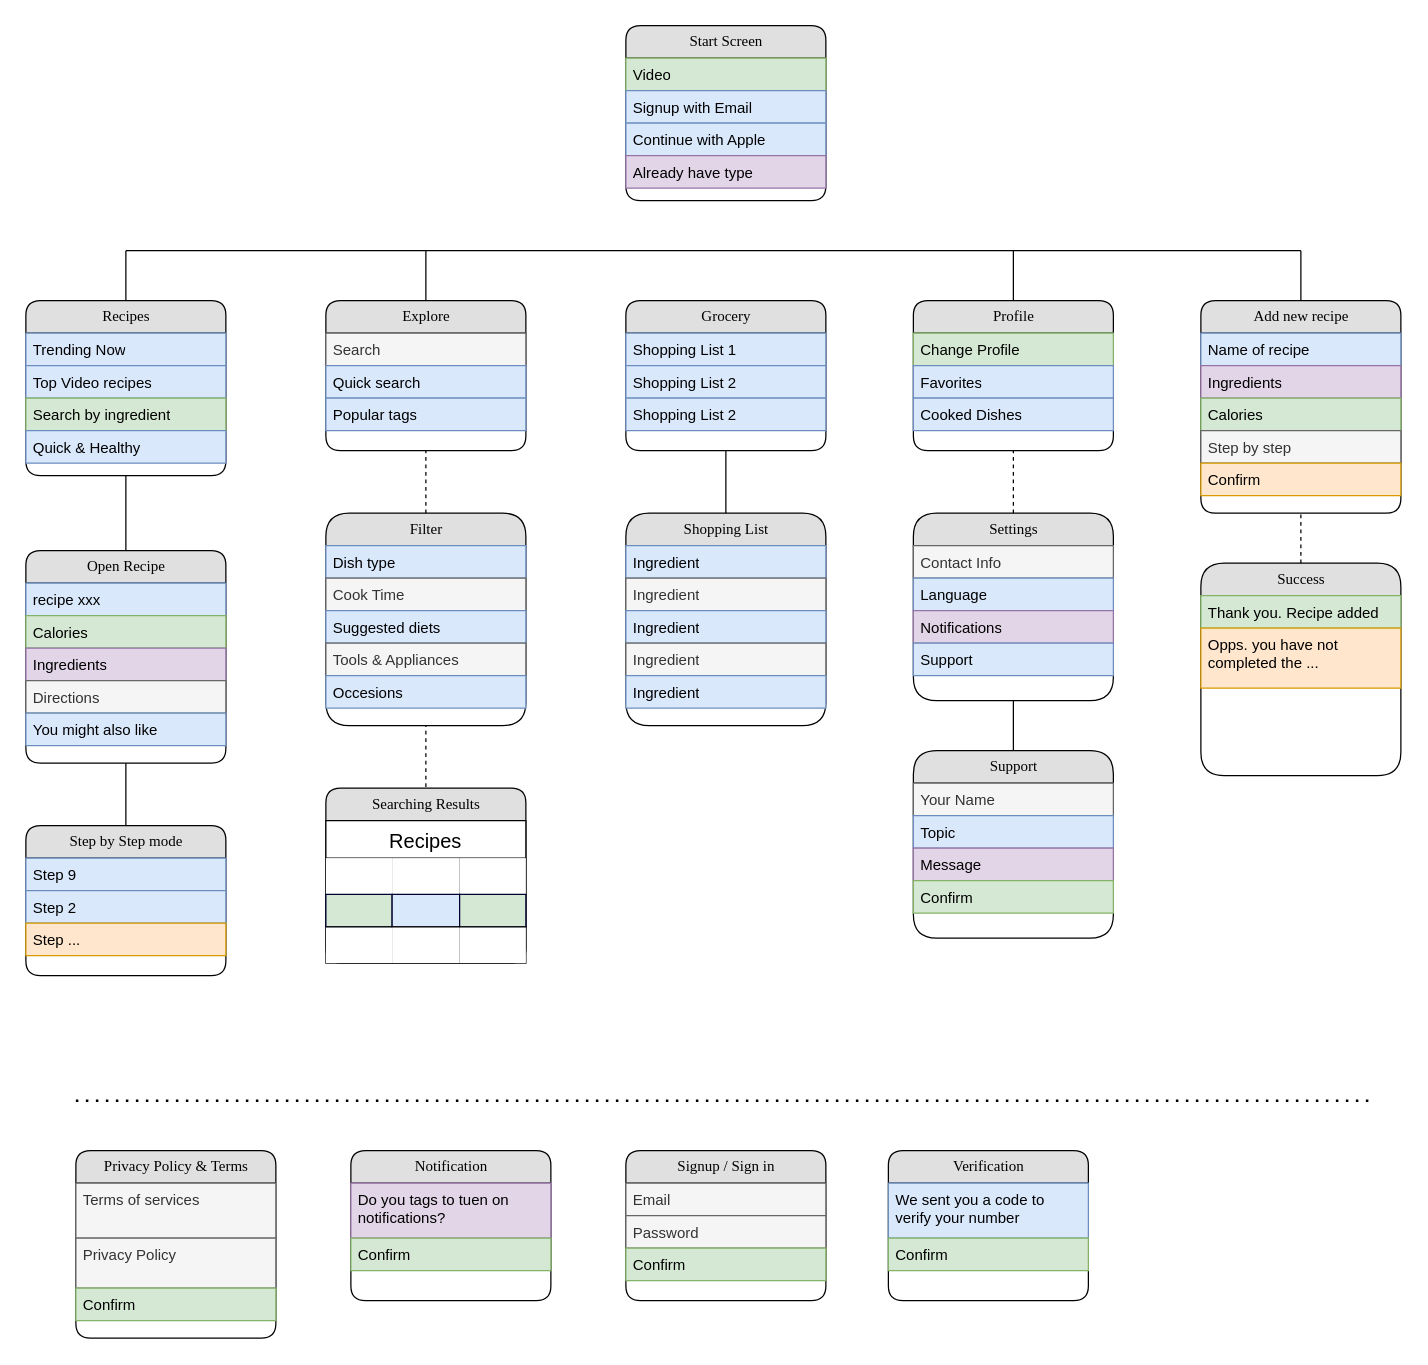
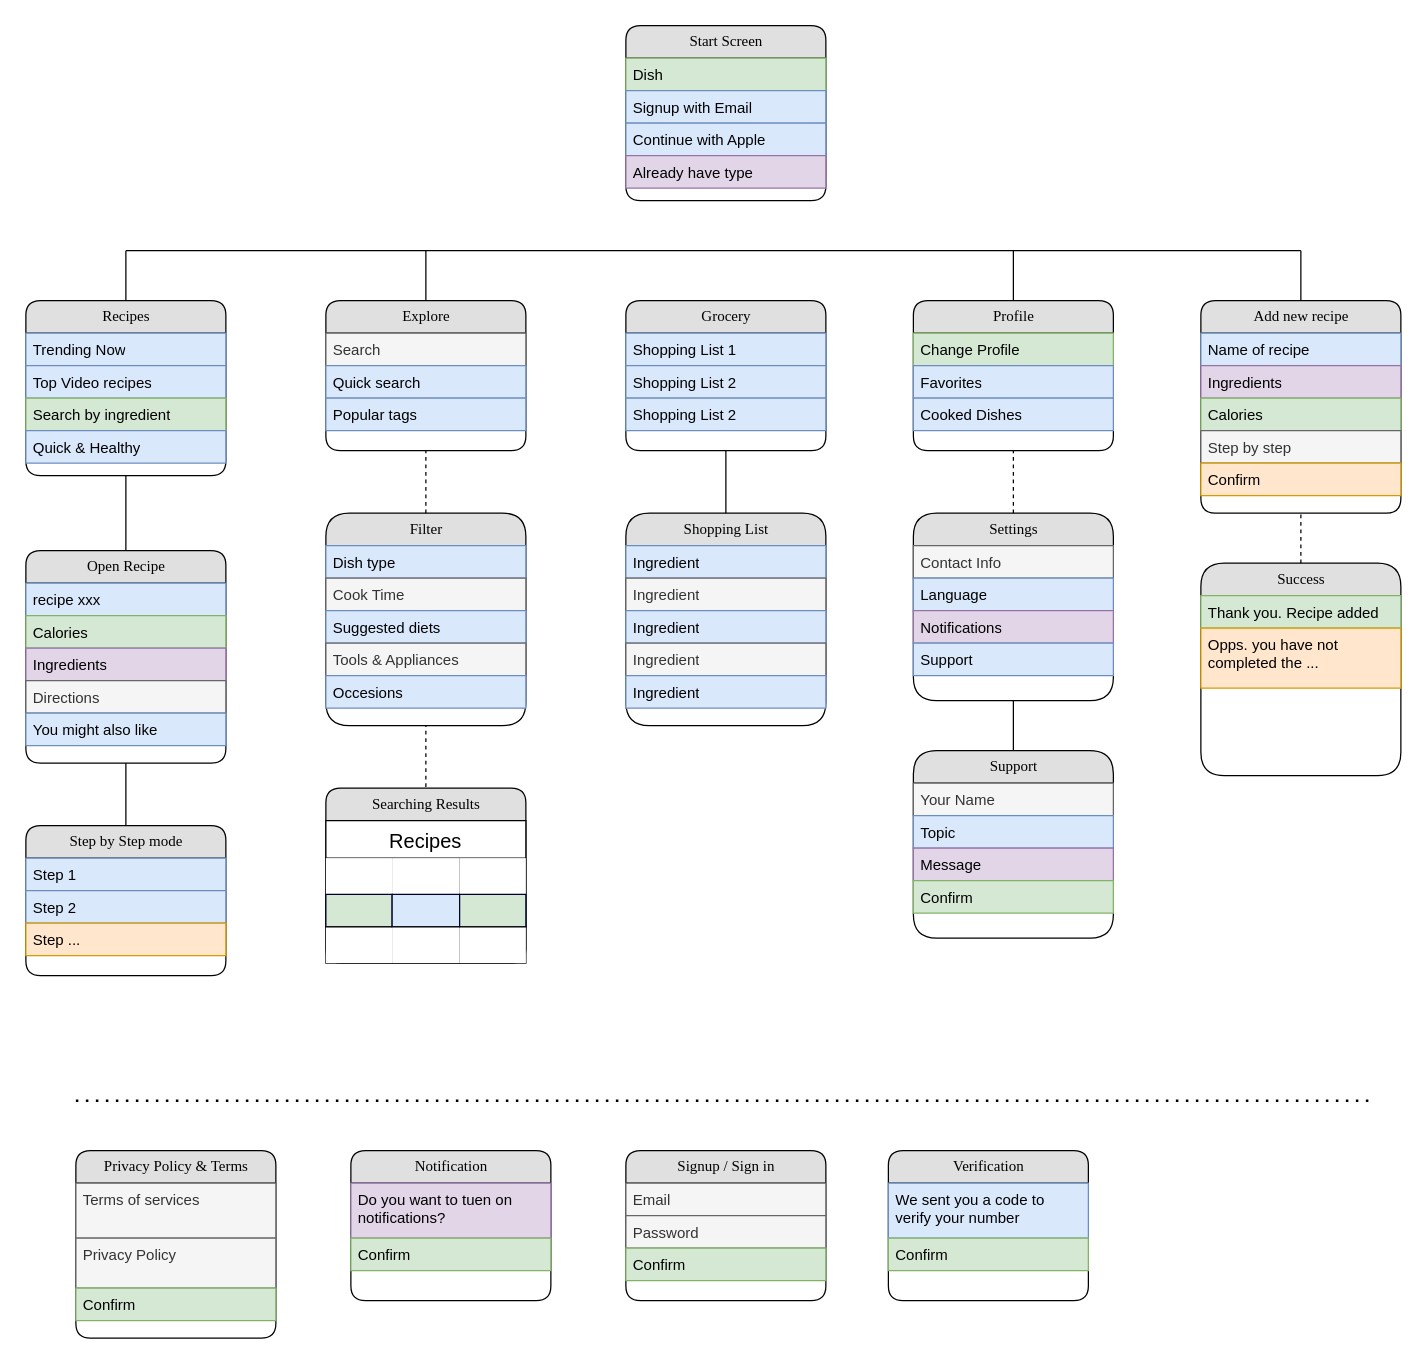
- <mxCell id="14" value="Video" style="text;html=1;strokeColor=#82b366;fillColor=#d5e8d4;spacingLeft=4;spacingRight=4;whiteSpace=wrap;overflow=hidden;rotatable=0;points=[[0,0.5],[1,0.5]];portConstraint=eastwest;" vertex="1" parent="13"><mxGeometry y="26" width="160" height="26" as="geometry" /></mxCell>
+ <mxCell id="14" value="Dish" style="text;html=1;strokeColor=#82b366;fillColor=#d5e8d4;spacingLeft=4;spacingRight=4;whiteSpace=wrap;overflow=hidden;rotatable=0;points=[[0,0.5],[1,0.5]];portConstraint=eastwest;" vertex="1" parent="13"><mxGeometry y="26" width="160" height="26" as="geometry" /></mxCell>
- <mxCell id="19" value="Step 9" style="text;html=1;strokeColor=#6c8ebf;fillColor=#dae8fc;spacingLeft=4;spacingRight=4;whiteSpace=wrap;overflow=hidden;rotatable=0;points=[[0,0.5],[1,0.5]];portConstraint=eastwest;" vertex="1" parent="18"><mxGeometry y="26" width="160" height="26" as="geometry" /></mxCell>
+ <mxCell id="19" value="Step 1" style="text;html=1;strokeColor=#6c8ebf;fillColor=#dae8fc;spacingLeft=4;spacingRight=4;whiteSpace=wrap;overflow=hidden;rotatable=0;points=[[0,0.5],[1,0.5]];portConstraint=eastwest;" vertex="1" parent="18"><mxGeometry y="26" width="160" height="26" as="geometry" /></mxCell>
- <mxCell id="100" value="Do you tags to tuen on notifications?" style="text;html=1;strokeColor=#9673a6;fillColor=#e1d5e7;spacingLeft=4;spacingRight=4;whiteSpace=wrap;overflow=hidden;rotatable=0;points=[[0,0.5],[1,0.5]];portConstraint=eastwest;" vertex="1" parent="99"><mxGeometry y="26" width="160" height="44" as="geometry" /></mxCell>
+ <mxCell id="100" value="Do you want to tuen on notifications?" style="text;html=1;strokeColor=#9673a6;fillColor=#e1d5e7;spacingLeft=4;spacingRight=4;whiteSpace=wrap;overflow=hidden;rotatable=0;points=[[0,0.5],[1,0.5]];portConstraint=eastwest;" vertex="1" parent="99"><mxGeometry y="26" width="160" height="44" as="geometry" /></mxCell>
